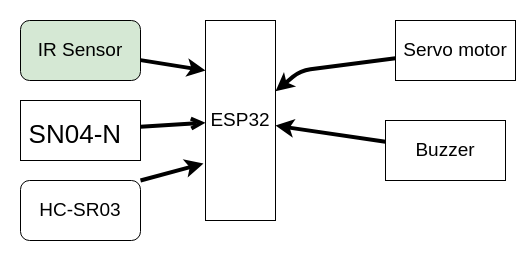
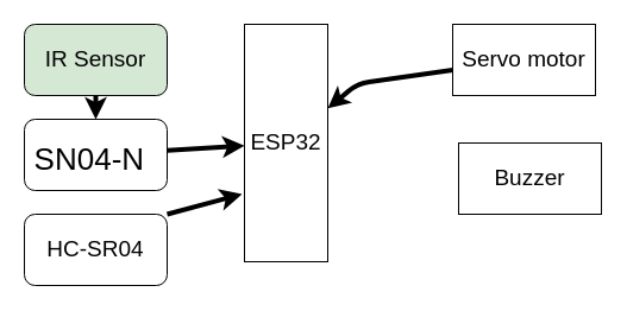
- <mxCell id="8" value="Servo motor" style="rounded=0;whiteSpace=wrap;html=1;fontSize=19;" parent="1" vertex="1"><mxGeometry x="395" y="20" width="120" height="60" as="geometry" /></mxCell>
+ <mxCell id="8" value="Servo motor" style="rounded=0;whiteSpace=wrap;html=1;fontSize=19;" parent="1" vertex="1"><mxGeometry x="380" y="20" width="120" height="60" as="geometry" /></mxCell>
- <mxCell id="3" value="" style="edgeStyle=none;html=1;fontSize=19;entryX=0;entryY=0.25;entryDx=0;entryDy=0;strokeWidth=4;" parent="1" source="4" target="2" edge="1"><mxGeometry relative="1" as="geometry" /></mxCell>
+ <mxCell id="3" value="" style="edgeStyle=none;html=1;fontSize=19;strokeWidth=4;" parent="1" source="4" target="6" edge="1"><mxGeometry relative="1" as="geometry" /></mxCell>
- <mxCell id="5" value="" style="edgeStyle=none;html=1;strokeWidth=4;fontSize=19;endArrow=open;" parent="1" source="6" target="2" edge="1"><mxGeometry relative="1" as="geometry" /></mxCell>
+ <mxCell id="5" value="" style="edgeStyle=none;html=1;strokeWidth=4;fontSize=19;" parent="1" source="6" target="2" edge="1"><mxGeometry relative="1" as="geometry" /></mxCell>
- <mxCell id="6" value="&lt;h1 style=&quot;&quot; class=&quot;product_title entry-title wd-entities-title&quot;&gt;&lt;span style=&quot;font-weight: normal;&quot;&gt;&lt;font style=&quot;font-size: 26px;&quot;&gt;SN04-N&lt;/font&gt;&lt;span style=&quot;font-size: 37px;&quot;&gt;&amp;nbsp;&lt;/span&gt;&lt;/span&gt;&lt;/h1&gt;" style="whiteSpace=wrap;html=1;fontSize=19;rounded=0;" parent="1" vertex="1"><mxGeometry x="20" y="100" width="120" height="60" as="geometry" /></mxCell>
+ <mxCell id="6" value="&lt;h1 style=&quot;&quot; class=&quot;product_title entry-title wd-entities-title&quot;&gt;&lt;span style=&quot;font-weight: normal;&quot;&gt;&lt;font style=&quot;font-size: 26px;&quot;&gt;SN04-N&lt;/font&gt;&lt;span style=&quot;font-size: 37px;&quot;&gt;&amp;nbsp;&lt;/span&gt;&lt;/span&gt;&lt;/h1&gt;" style="rounded=1;whiteSpace=wrap;html=1;fontSize=19;" parent="1" vertex="1"><mxGeometry x="20" y="100" width="120" height="60" as="geometry" /></mxCell>
- <mxCell id="9" value="" style="edgeStyle=none;html=1;strokeWidth=4;fontSize=19;" parent="1" source="10" target="2" edge="1"><mxGeometry relative="1" as="geometry" /></mxCell>
- <mxCell id="12" value="HC-SR03" style="rounded=1;whiteSpace=wrap;html=1;fontSize=19;" vertex="1" parent="1"><mxGeometry x="20" y="180" width="120" height="60" as="geometry" /></mxCell>
+ <mxCell id="12" value="HC-SR04" style="rounded=1;whiteSpace=wrap;html=1;fontSize=19;" vertex="1" parent="1"><mxGeometry x="20" y="180" width="120" height="60" as="geometry" /></mxCell>
